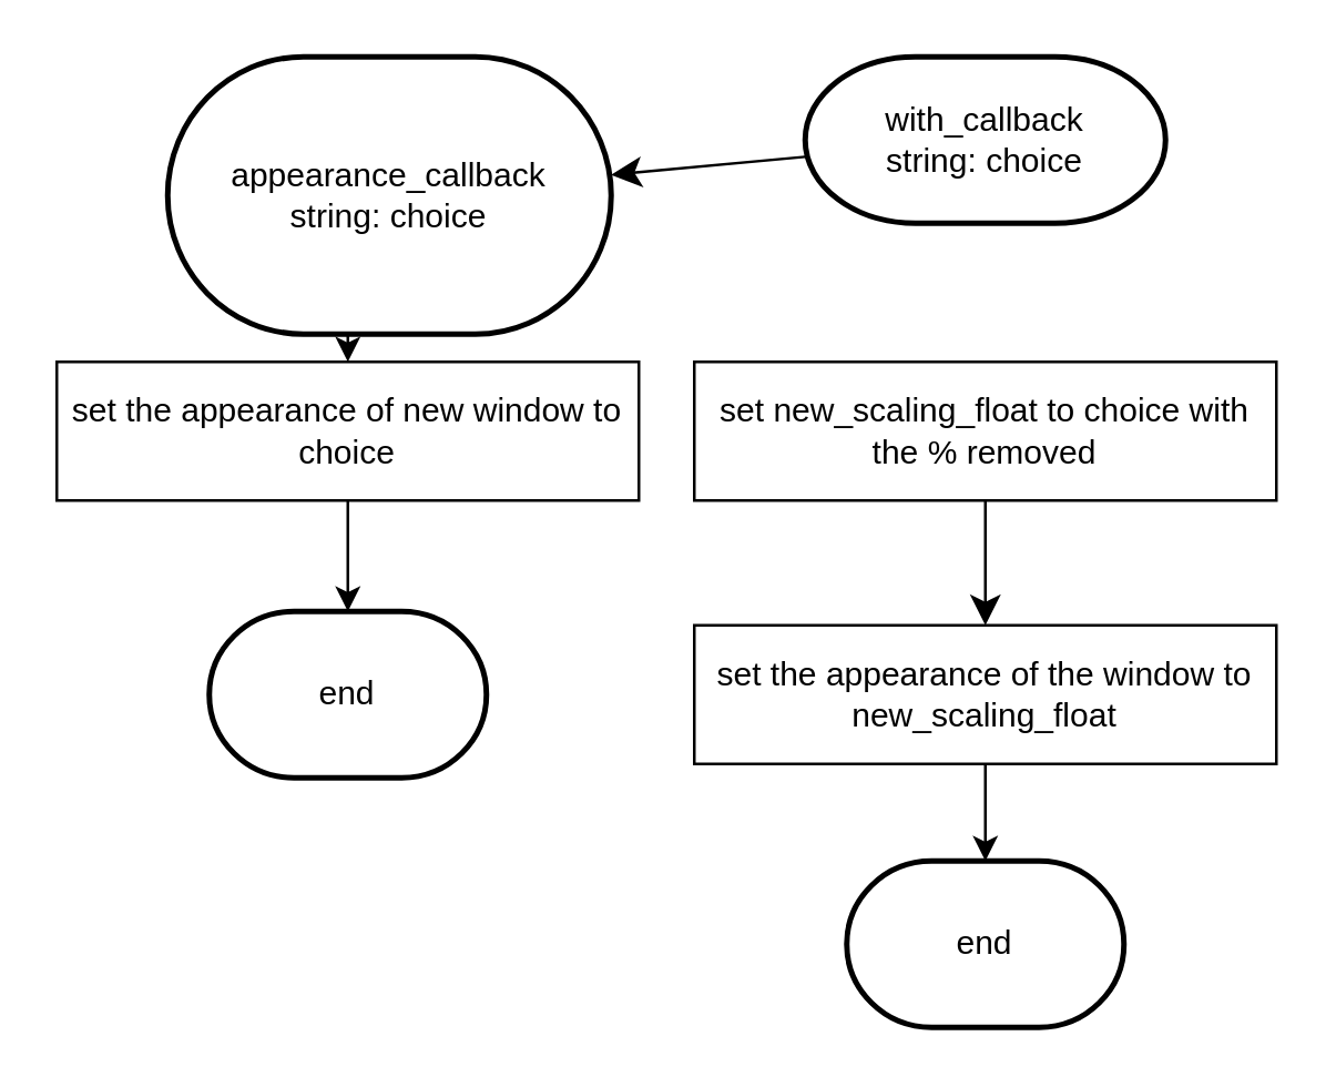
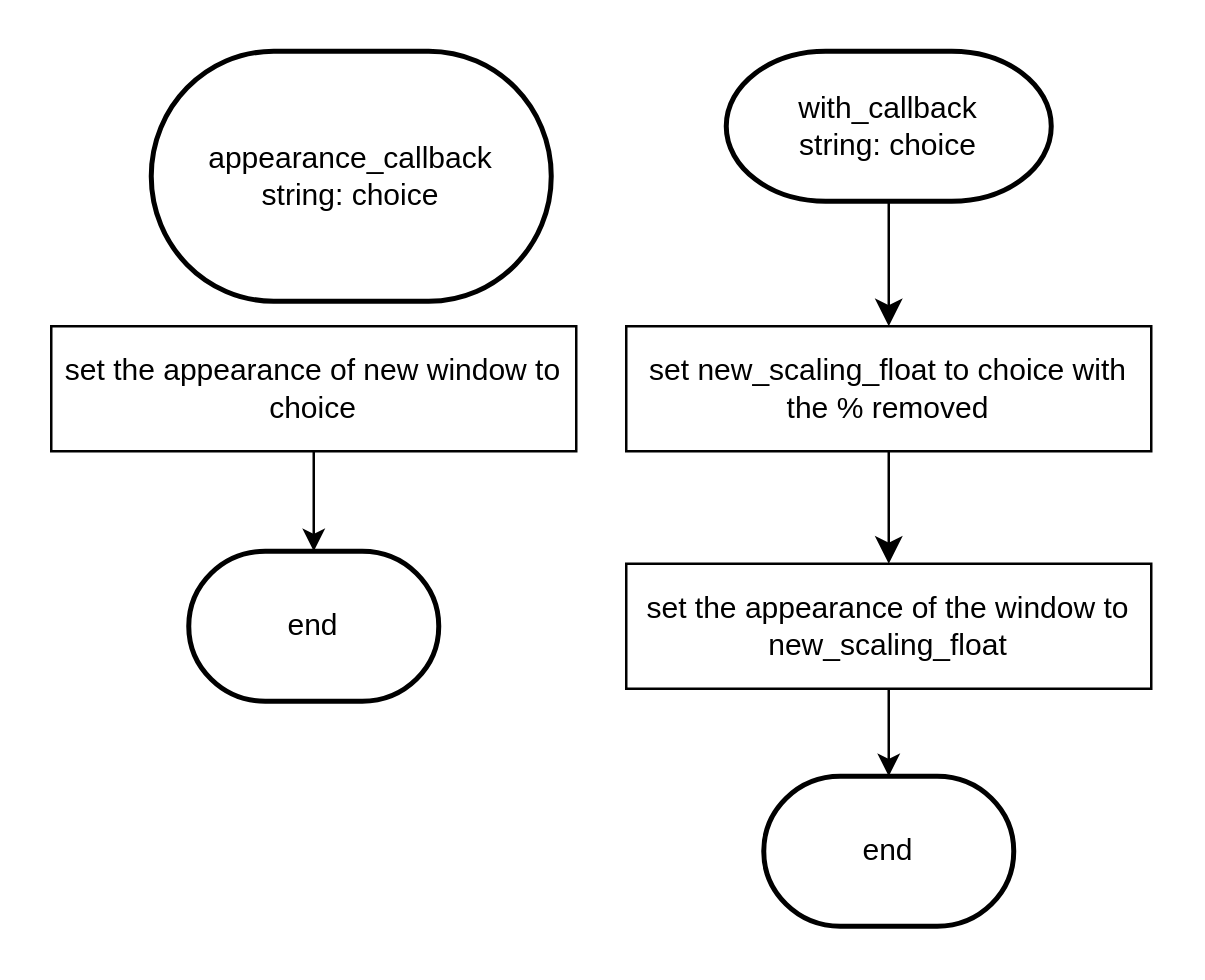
- <mxCell id="9" value="" style="edgeStyle=none;curved=1;rounded=0;orthogonalLoop=1;jettySize=auto;html=1;fontSize=12;startSize=8;endSize=8;" edge="1" parent="1" source="10" target="5"><mxGeometry relative="1" as="geometry" /></mxCell>
+ <mxCell id="9" value="" style="edgeStyle=none;curved=1;rounded=0;orthogonalLoop=1;jettySize=auto;html=1;fontSize=12;startSize=8;endSize=8;" edge="1" parent="1" source="10" target="13"><mxGeometry relative="1" as="geometry" /></mxCell>
- <mxCell id="4" style="edgeStyle=orthogonalEdgeStyle;rounded=0;orthogonalLoop=1;jettySize=auto;html=1;entryX=0.5;entryY=0;entryDx=0;entryDy=0;exitX=0.5;exitY=1;exitDx=0;exitDy=0;exitPerimeter=0;" edge="1" parent="1" source="5" target="3"><mxGeometry relative="1" as="geometry"><mxPoint x="125" y="90" as="sourcePoint" /></mxGeometry></mxCell>
